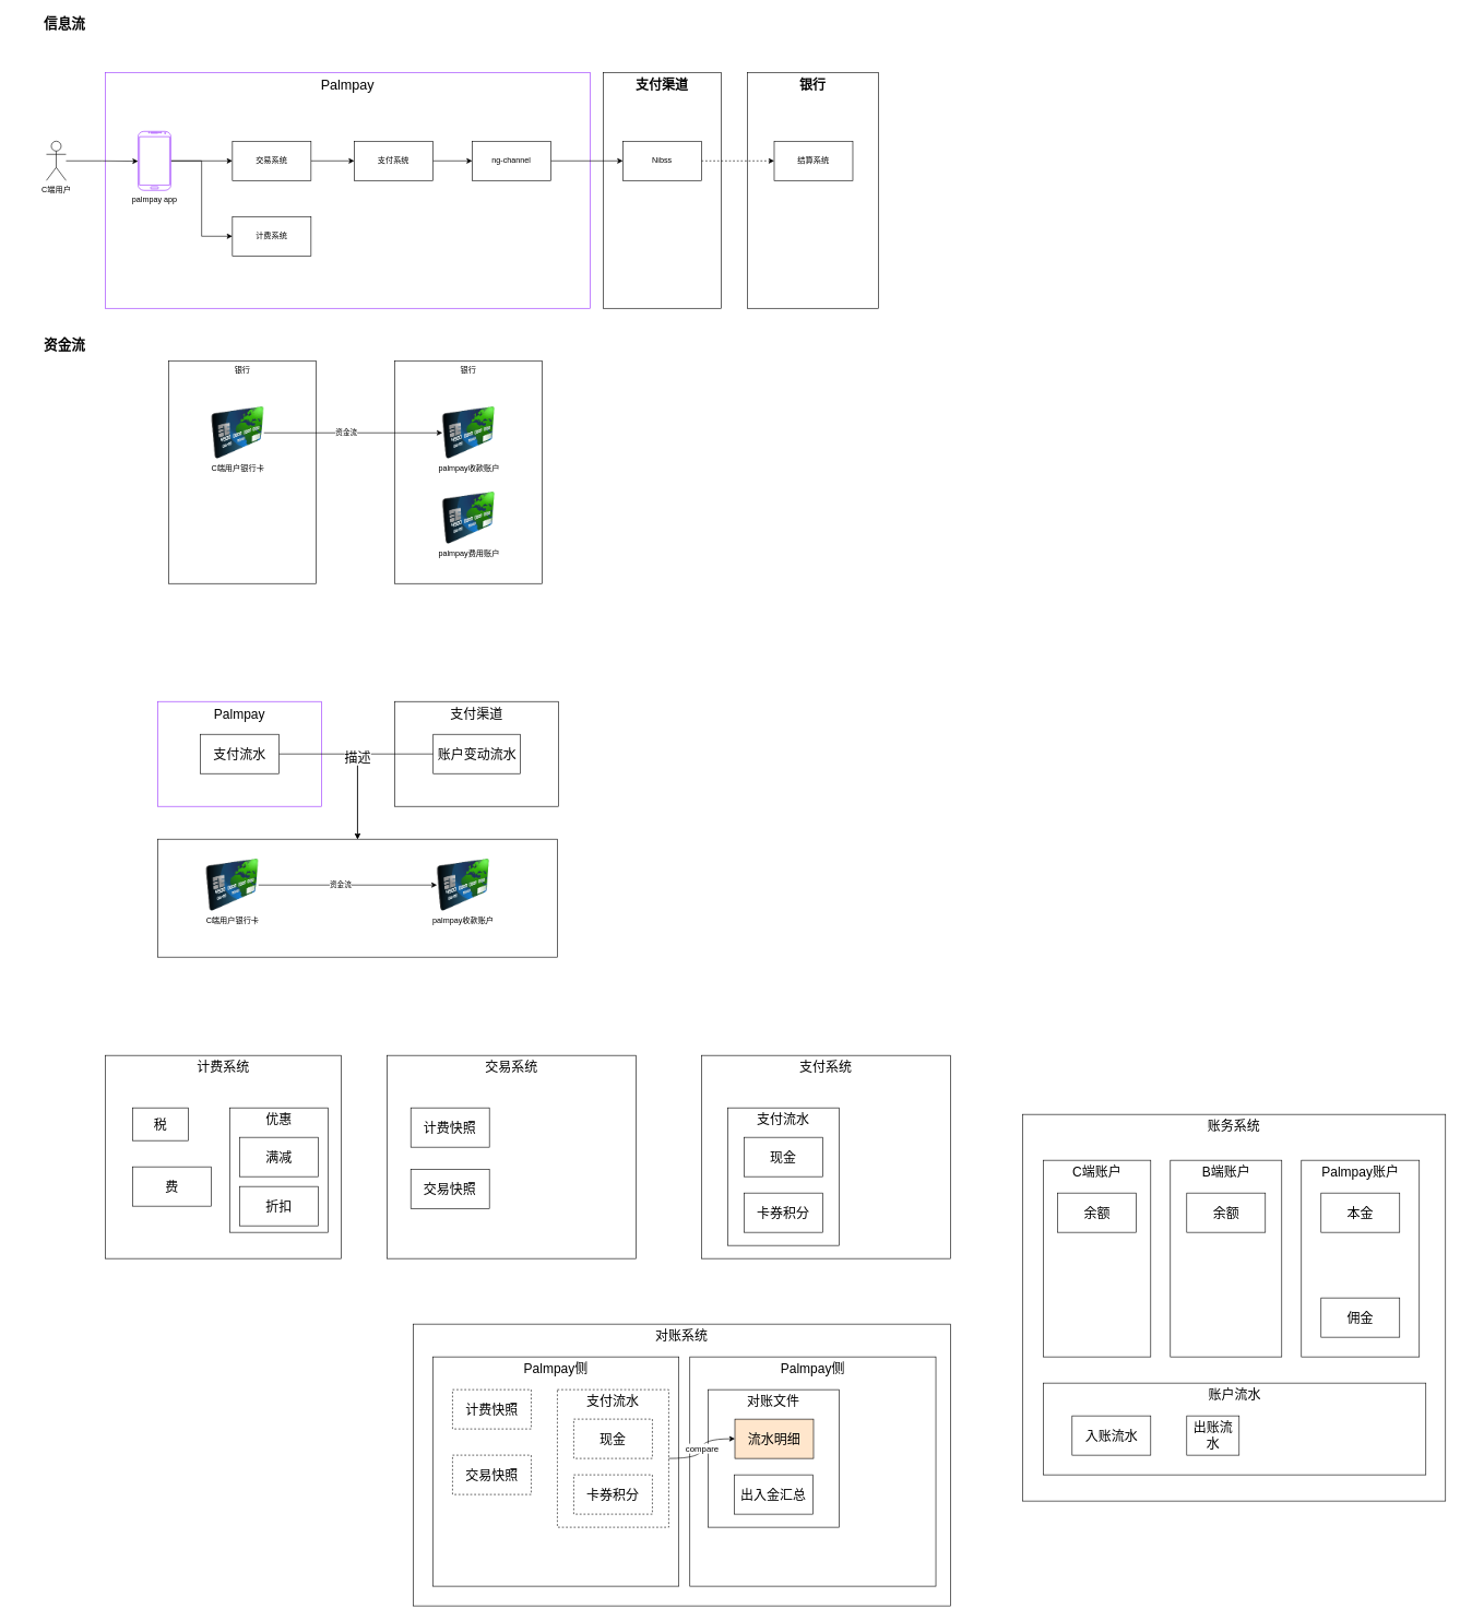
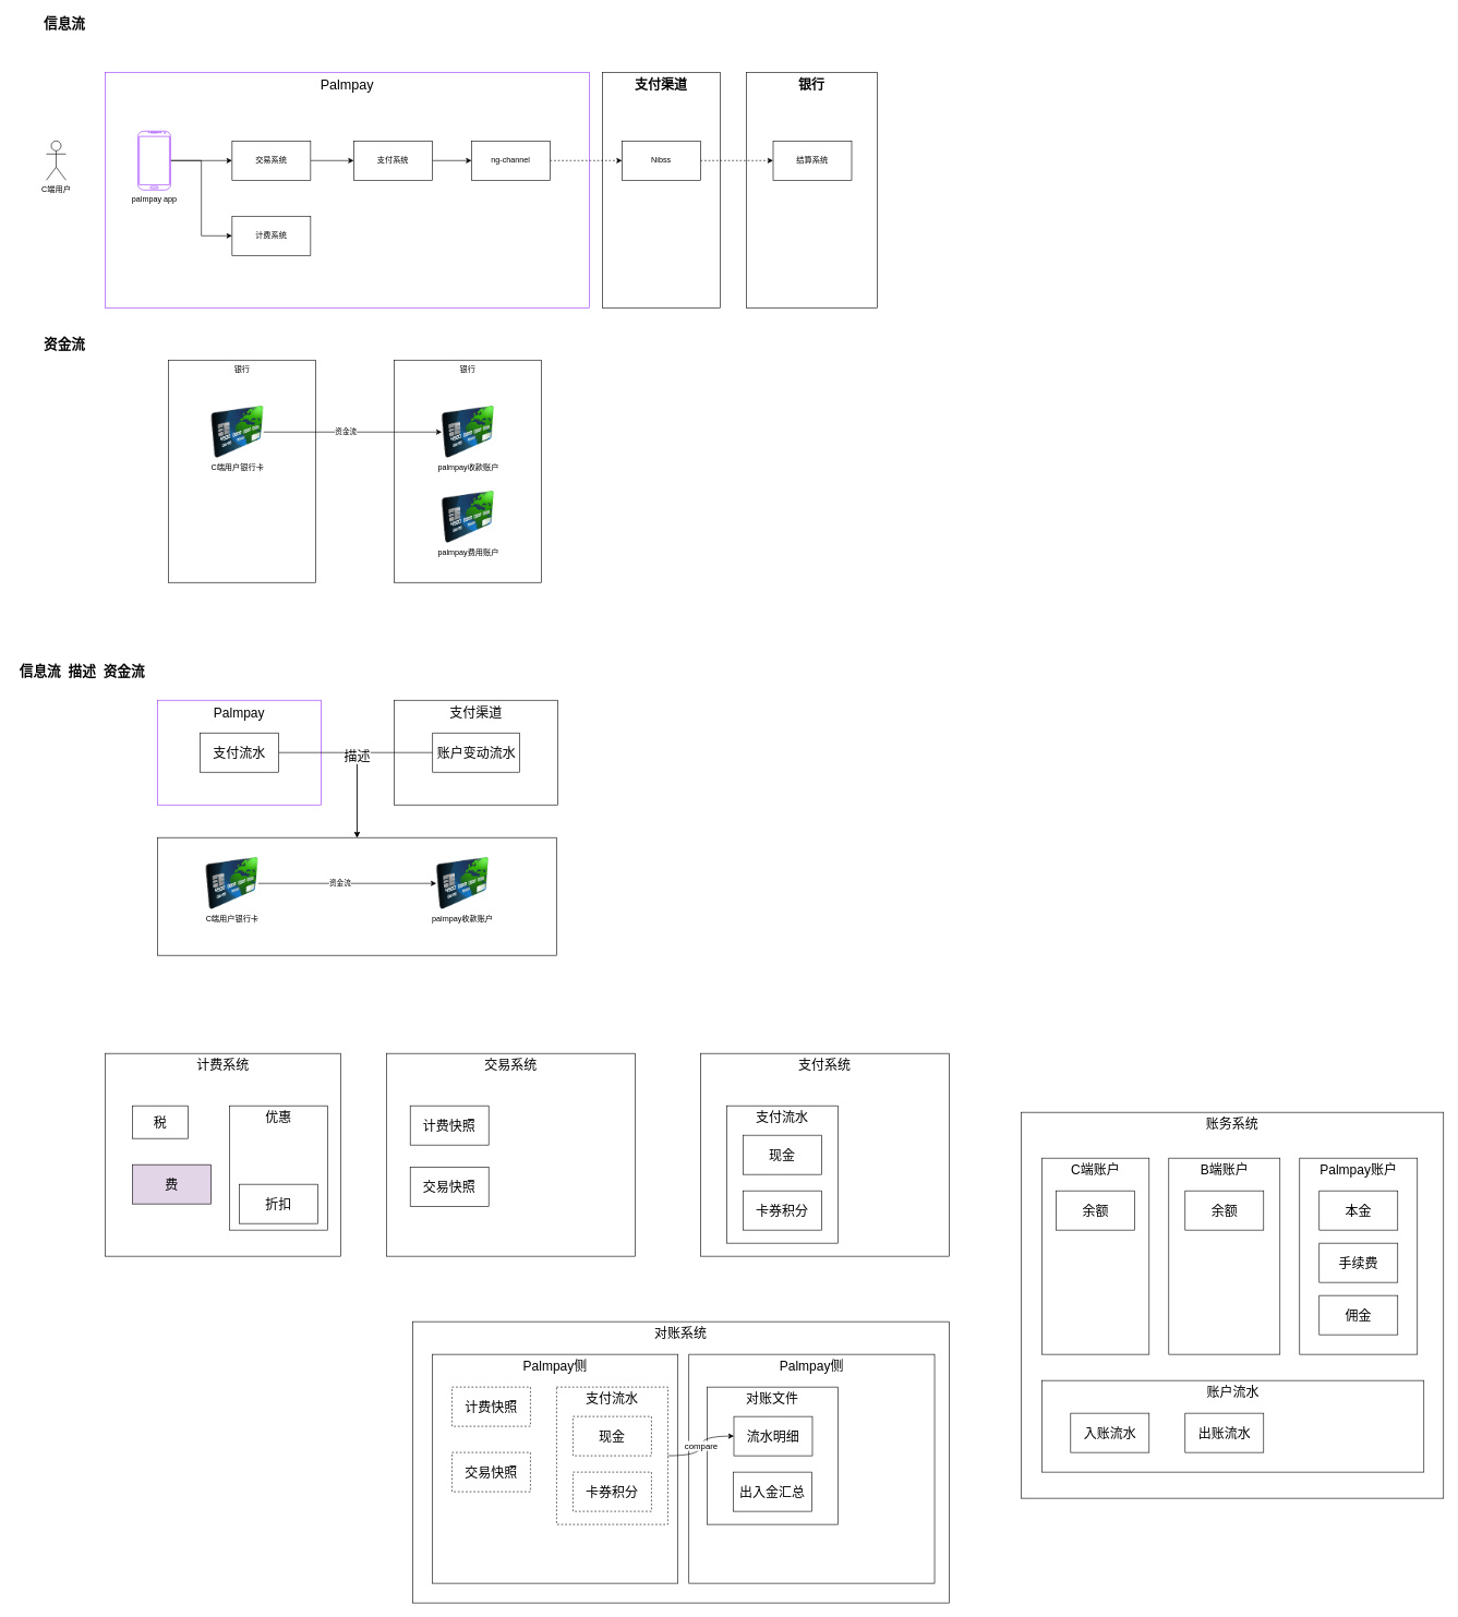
- <mxCell id="8" style="edgeStyle=orthogonalEdgeStyle;rounded=0;orthogonalLoop=1;jettySize=auto;html=1;entryX=0;entryY=0.506;entryDx=0;entryDy=0;entryPerimeter=0;" edge="1" parent="1" source="9" target="12"><mxGeometry relative="1" as="geometry" /></mxCell>
- <mxCell id="17" style="edgeStyle=orthogonalEdgeStyle;rounded=0;orthogonalLoop=1;jettySize=auto;html=1;entryX=0;entryY=0.5;entryDx=0;entryDy=0;" edge="1" parent="1" source="18" target="21"><mxGeometry relative="1" as="geometry" /></mxCell>
+ <mxCell id="17" style="edgeStyle=orthogonalEdgeStyle;rounded=0;orthogonalLoop=1;jettySize=auto;html=1;entryX=0;entryY=0.5;entryDx=0;entryDy=0;dashed=1;" edge="1" parent="1" source="18" target="21"><mxGeometry relative="1" as="geometry" /></mxCell>
+ <mxCell id="34" value="信息流&amp;nbsp; 描述&amp;nbsp; 资金流" style="text;html=1;strokeColor=none;fillColor=none;align=center;verticalAlign=middle;whiteSpace=wrap;rounded=0;fontSize=21;fontStyle=1" vertex="1" parent="1"><mxGeometry x="20" y="1010" width="210" height="30" as="geometry" /></mxCell>
- <mxCell id="49" value="满减" style="rounded=0;whiteSpace=wrap;html=1;strokeColor=#000000;fontSize=20;" vertex="1" parent="1"><mxGeometry x="365" y="1735" width="120" height="60" as="geometry" /></mxCell>
- <mxCell id="47" value="费" style="rounded=0;whiteSpace=wrap;html=1;strokeColor=#000000;fontSize=20;" vertex="1" parent="1"><mxGeometry x="202" y="1780" width="120" height="60" as="geometry" /></mxCell>
+ <mxCell id="47" value="费" style="rounded=0;whiteSpace=wrap;html=1;strokeColor=#000000;fontSize=20;fillColor=#e1d5e7;" vertex="1" parent="1"><mxGeometry x="202" y="1780" width="120" height="60" as="geometry" /></mxCell>
+ <mxCell id="65" value="手续费" style="rounded=0;whiteSpace=wrap;html=1;strokeColor=#000000;fontSize=20;" vertex="1" parent="1"><mxGeometry x="2015.75" y="1900" width="120" height="60" as="geometry" /></mxCell>
- <mxCell id="69" value="出账流水" style="rounded=0;whiteSpace=wrap;html=1;strokeColor=#000000;fontSize=20;" vertex="1" parent="1"><mxGeometry x="1810.75" y="2160" width="80" height="60" as="geometry" /></mxCell>
+ <mxCell id="69" value="出账流水" style="rounded=0;whiteSpace=wrap;html=1;strokeColor=#000000;fontSize=20;" vertex="1" parent="1"><mxGeometry x="1810.75" y="2160" width="120" height="60" as="geometry" /></mxCell>
- <mxCell id="77" value="流水明细" style="rounded=0;whiteSpace=wrap;html=1;strokeColor=#000000;fontSize=20;fillColor=#ffe6cc;" vertex="1" parent="1"><mxGeometry x="1121" y="2165" width="120" height="60" as="geometry" /></mxCell>
+ <mxCell id="77" value="流水明细" style="rounded=0;whiteSpace=wrap;html=1;strokeColor=#000000;fontSize=20;" vertex="1" parent="1"><mxGeometry x="1121" y="2165" width="120" height="60" as="geometry" /></mxCell>
